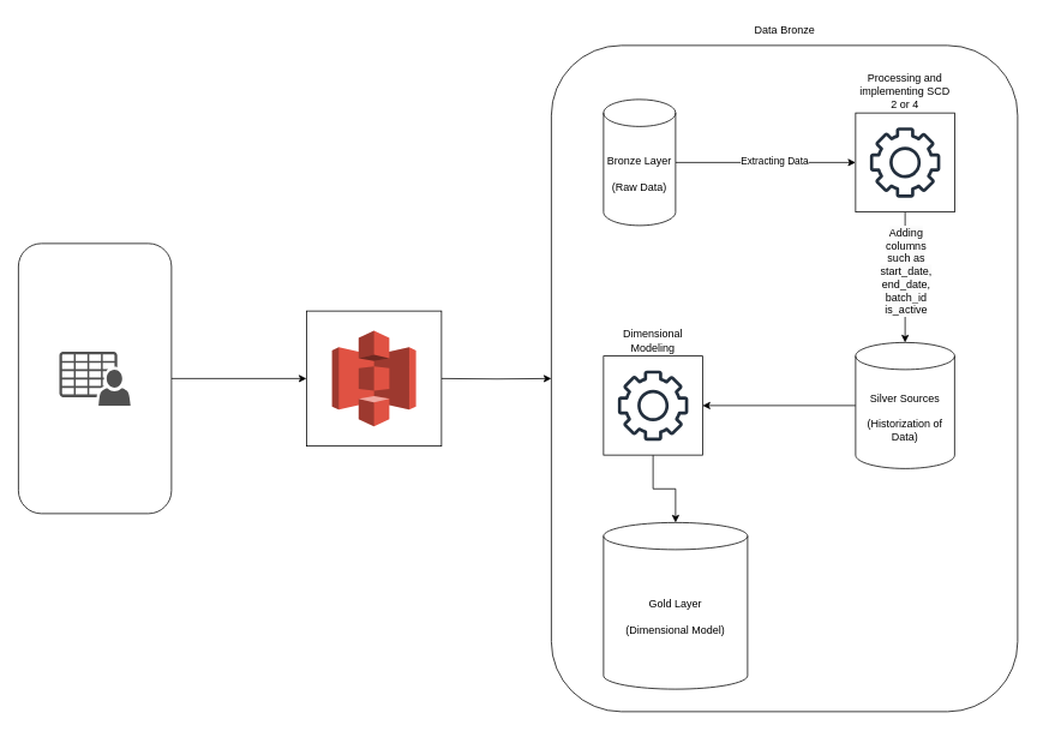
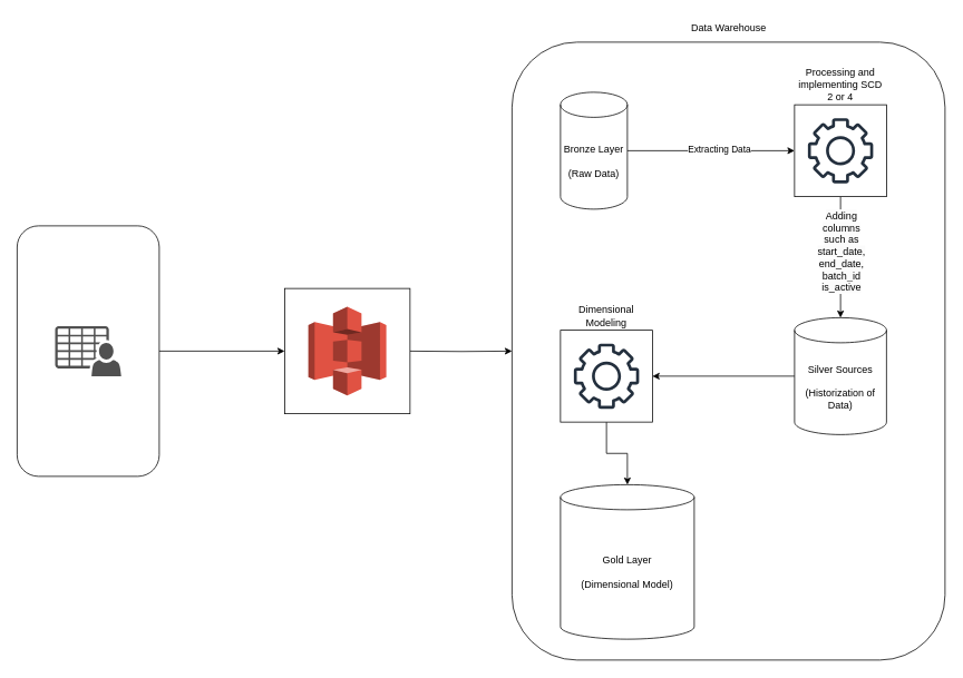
- <mxCell id="13" value="Data Bronze&lt;div&gt;&lt;br&gt;&lt;/div&gt;" style="text;html=1;align=center;verticalAlign=middle;resizable=0;points=[];autosize=1;strokeColor=none;fillColor=none;" vertex="1" parent="1"><mxGeometry x="816" width="110" height="40" as="geometry" y="20" /></mxCell>
+ <mxCell id="13" value="Data Warehouse&lt;div&gt;&lt;br&gt;&lt;/div&gt;" style="text;html=1;align=center;verticalAlign=middle;resizable=0;points=[];autosize=1;strokeColor=none;fillColor=none;" vertex="1" parent="1"><mxGeometry x="816" width="110" height="40" as="geometry" y="20" /></mxCell>
